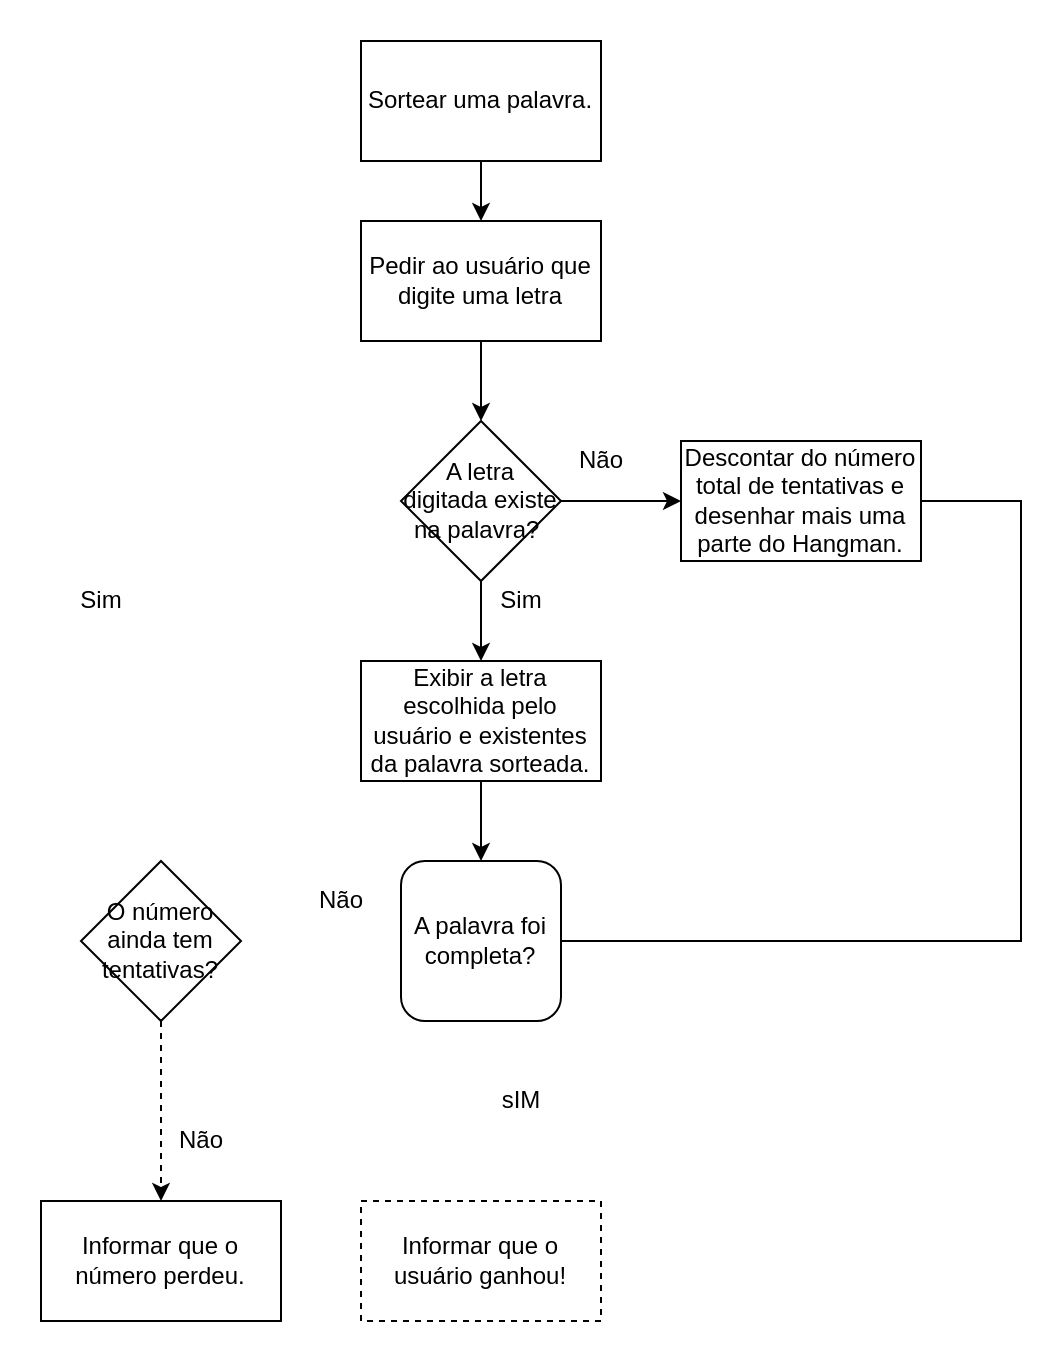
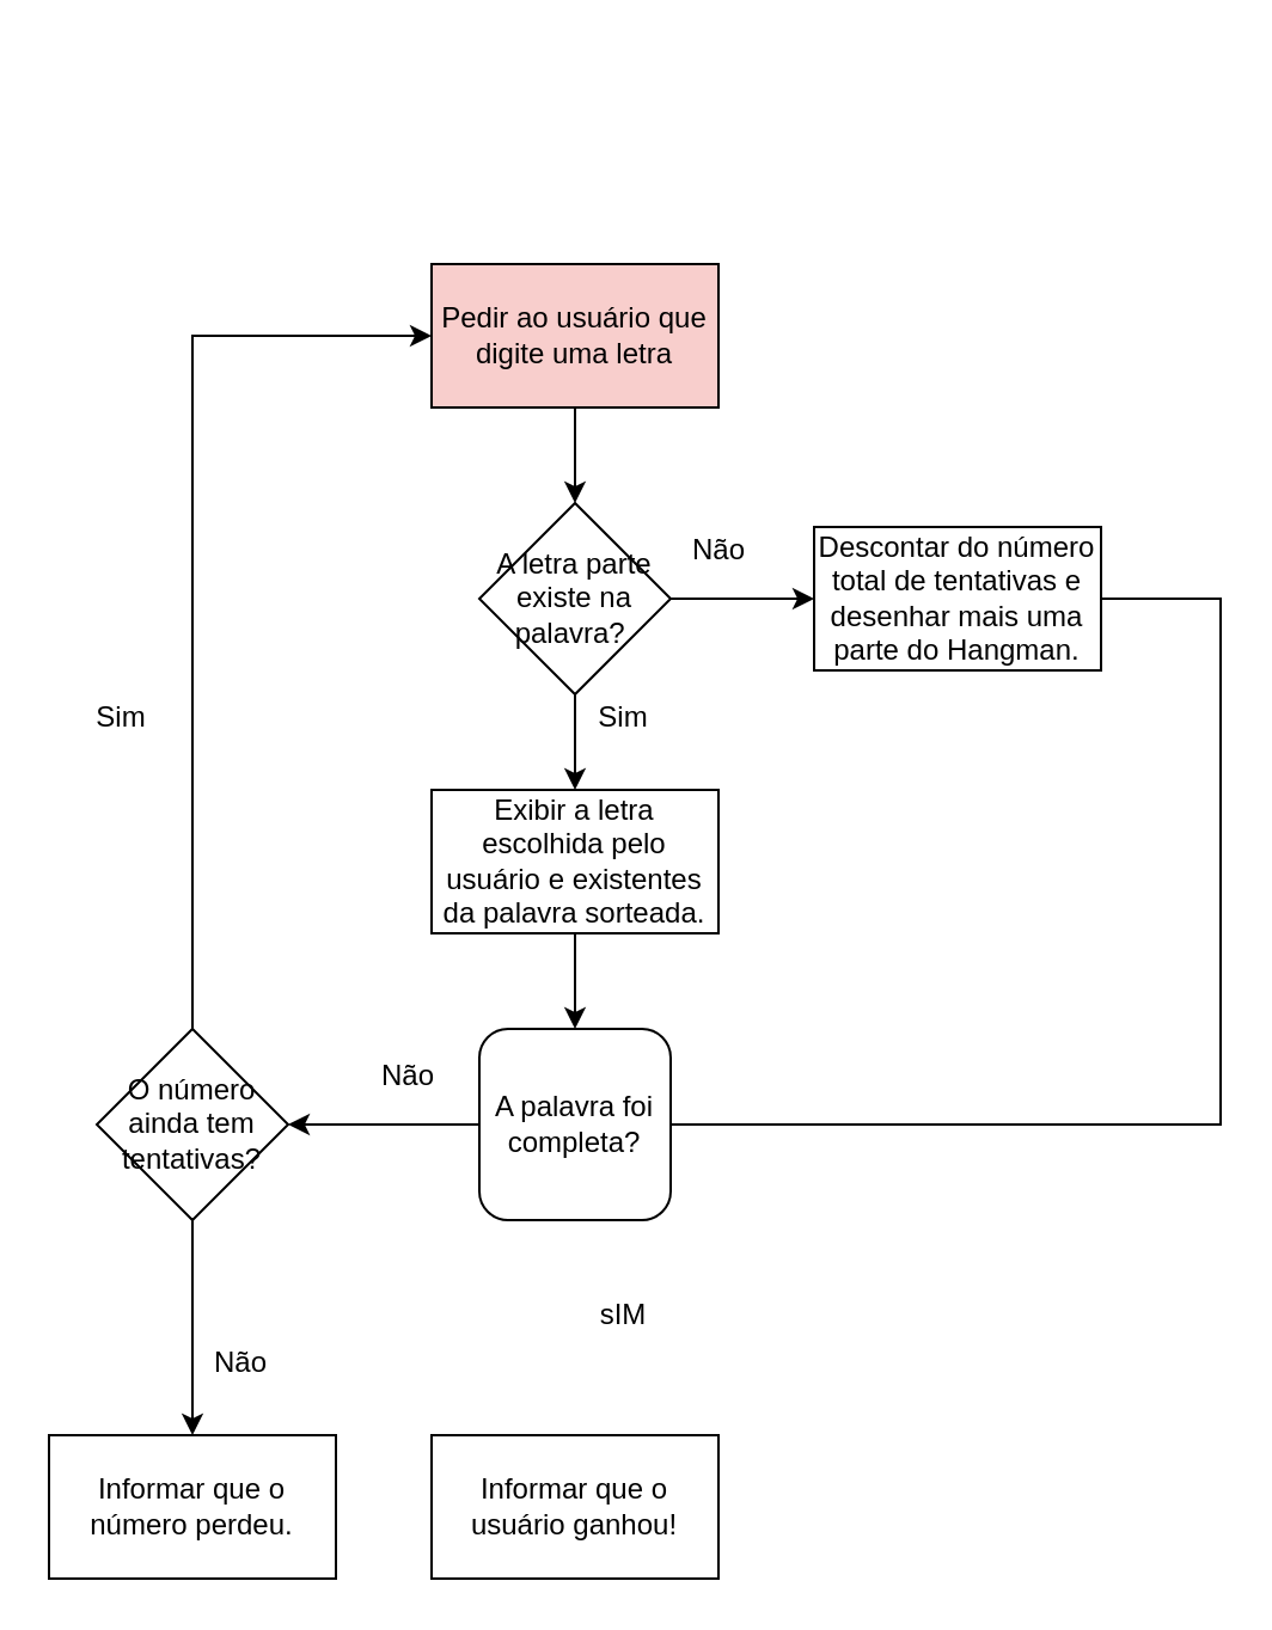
- <mxCell id="3" value="Sortear uma palavra." style="rounded=0;whiteSpace=wrap;html=1;" vertex="1" parent="1"><mxGeometry x="180" y="20" width="120" height="60" as="geometry" /></mxCell>
- <mxCell id="2" value="" style="edgeStyle=orthogonalEdgeStyle;rounded=0;orthogonalLoop=1;jettySize=auto;html=1;" edge="1" parent="1" source="3" target="5"><mxGeometry relative="1" as="geometry" /></mxCell>
- <mxCell id="5" value="Pedir ao usuário que digite uma letra" style="rounded=0;whiteSpace=wrap;html=1;" vertex="1" parent="1"><mxGeometry x="180" y="110" width="120" height="60" as="geometry" /></mxCell>
+ <mxCell id="5" value="Pedir ao usuário que digite uma letra" style="rounded=0;whiteSpace=wrap;html=1;fillColor=#f8cecc;" vertex="1" parent="1"><mxGeometry x="180" y="110" width="120" height="60" as="geometry" /></mxCell>
+ <mxCell id="18" style="edgeStyle=orthogonalEdgeStyle;rounded=0;orthogonalLoop=1;jettySize=auto;html=1;exitX=0.5;exitY=0;exitDx=0;exitDy=0;entryX=0;entryY=0.5;entryDx=0;entryDy=0;" edge="1" parent="1" source="20" target="5"><mxGeometry relative="1" as="geometry" /></mxCell>
- <mxCell id="8" value="A letra digitada existe na palavra?&amp;nbsp;" style="rhombus;whiteSpace=wrap;html=1;rounded=0;" vertex="1" parent="1"><mxGeometry x="200" y="210" width="80" height="80" as="geometry" /></mxCell>
+ <mxCell id="8" value="A letra parte existe na palavra?&amp;nbsp;" style="rhombus;whiteSpace=wrap;html=1;rounded=0;" vertex="1" parent="1"><mxGeometry x="200" y="210" width="80" height="80" as="geometry" /></mxCell>
+ <mxCell id="15" value="" style="edgeStyle=orthogonalEdgeStyle;rounded=0;orthogonalLoop=1;jettySize=auto;html=1;" edge="1" parent="1" source="16" target="20"><mxGeometry relative="1" as="geometry" /></mxCell>
- <mxCell id="19" value="" style="edgeStyle=orthogonalEdgeStyle;rounded=0;orthogonalLoop=1;jettySize=auto;html=1;dashed=1;" edge="1" parent="1" source="20" target="22"><mxGeometry relative="1" as="geometry" /></mxCell>
+ <mxCell id="19" value="" style="edgeStyle=orthogonalEdgeStyle;rounded=0;orthogonalLoop=1;jettySize=auto;html=1;" edge="1" parent="1" source="20" target="22"><mxGeometry relative="1" as="geometry" /></mxCell>
- <mxCell id="17" value="Informar que o usuário ganhou!" style="whiteSpace=wrap;html=1;rounded=0;dashed=1;" vertex="1" parent="1"><mxGeometry x="180" y="600" width="120" height="60" as="geometry" /></mxCell>
+ <mxCell id="17" value="Informar que o usuário ganhou!" style="whiteSpace=wrap;html=1;rounded=0;" vertex="1" parent="1"><mxGeometry x="180" y="600" width="120" height="60" as="geometry" /></mxCell>
